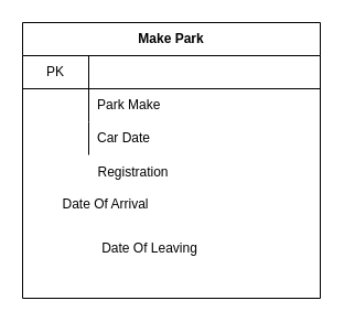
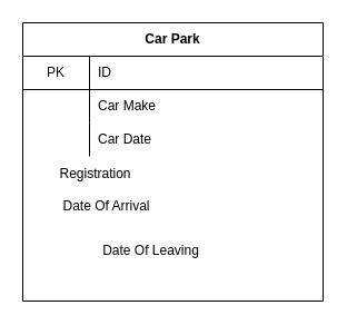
- <mxCell id="2" value="Make Park" style="shape=table;html=1;whiteSpace=wrap;startSize=30;container=1;collapsible=0;childLayout=tableLayout;fixedRows=1;rowLines=0;fontStyle=1;align=center;" vertex="1" parent="1"><mxGeometry x="20" y="20" width="270" height="250" as="geometry" /></mxCell>
+ <mxCell id="2" value="Car Park" style="shape=table;html=1;whiteSpace=wrap;startSize=30;container=1;collapsible=0;childLayout=tableLayout;fixedRows=1;rowLines=0;fontStyle=1;align=center;" vertex="1" parent="1"><mxGeometry x="20" y="20" width="270" height="250" as="geometry" /></mxCell>
+ <mxCell id="5" value="ID" style="shape=partialRectangle;html=1;whiteSpace=wrap;connectable=0;fillColor=none;top=0;left=0;bottom=0;right=0;align=left;spacingLeft=6;overflow=hidden;" vertex="1" parent="3"><mxGeometry x="60" width="210" height="30" as="geometry" /></mxCell>
- <mxCell id="8" value="Park Make" style="shape=partialRectangle;html=1;whiteSpace=wrap;connectable=0;fillColor=none;top=0;left=0;bottom=0;right=0;align=left;spacingLeft=6;overflow=hidden;" vertex="1" parent="6"><mxGeometry x="60" width="210" height="30" as="geometry" /></mxCell>
+ <mxCell id="8" value="Car Make" style="shape=partialRectangle;html=1;whiteSpace=wrap;connectable=0;fillColor=none;top=0;left=0;bottom=0;right=0;align=left;spacingLeft=6;overflow=hidden;" vertex="1" parent="6"><mxGeometry x="60" width="210" height="30" as="geometry" /></mxCell>
- <mxCell id="12" value="Registration" style="text;html=1;align=center;verticalAlign=middle;resizable=0;points=[];autosize=1;strokeColor=none;" vertex="1" parent="1"><mxGeometry x="80" y="146" width="80" height="20" as="geometry" /></mxCell>
+ <mxCell id="12" value="Registration" style="text;html=1;align=center;verticalAlign=middle;resizable=0;points=[];autosize=1;strokeColor=none;" vertex="1" parent="1"><mxGeometry x="45" y="146" width="80" height="20" as="geometry" /></mxCell>
